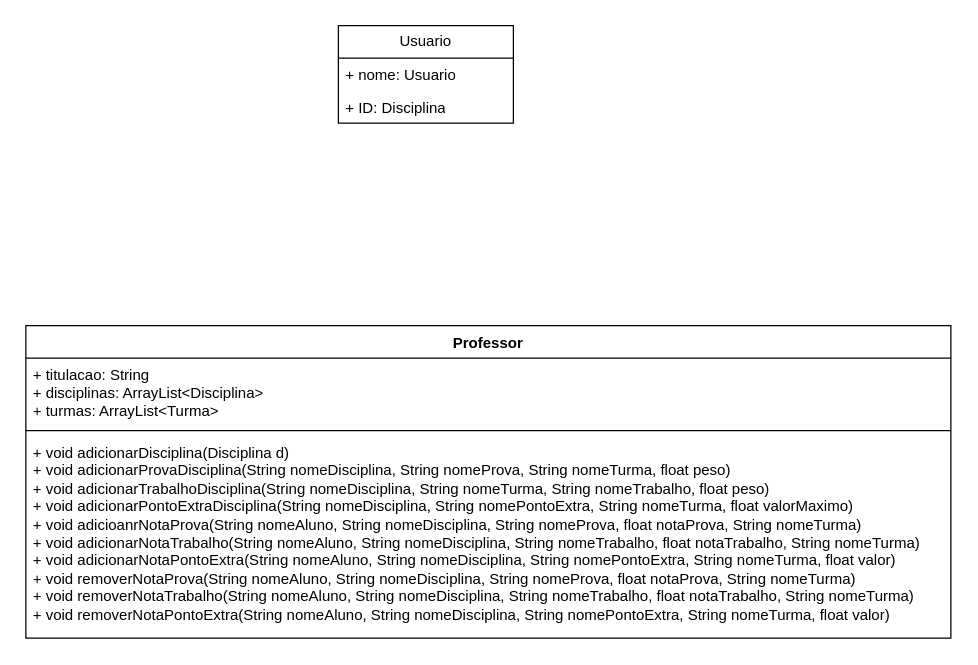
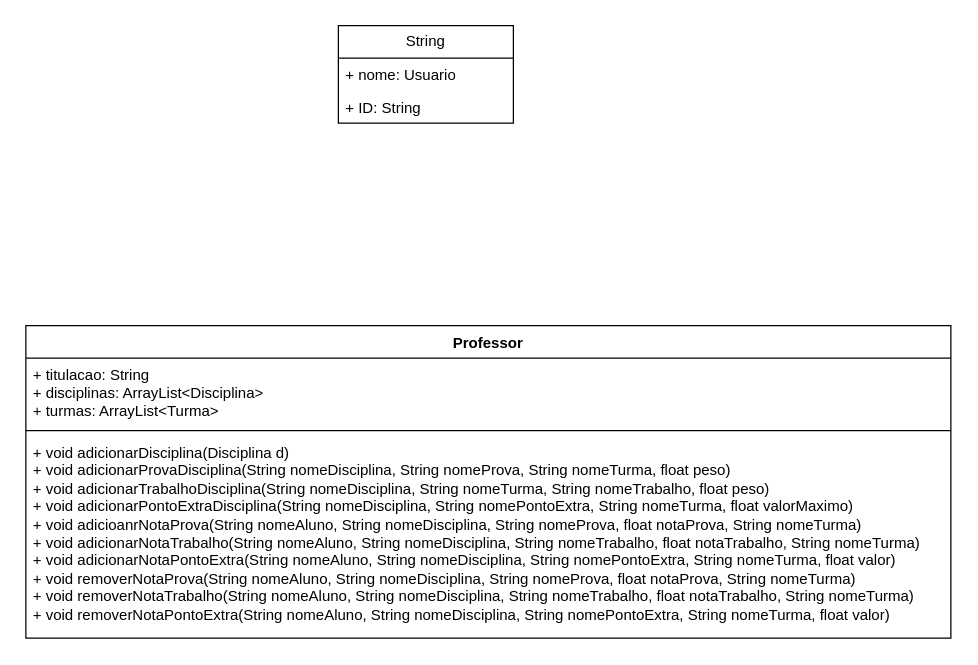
- <mxCell id="6" value="Usuario" style="swimlane;fontStyle=0;childLayout=stackLayout;horizontal=1;startSize=26;fillColor=none;horizontalStack=0;resizeParent=1;resizeParentMax=0;resizeLast=0;collapsible=1;marginBottom=0;whiteSpace=wrap;html=1;" parent="1" vertex="1"><mxGeometry x="270" y="20" width="140" height="78" as="geometry" /></mxCell>
+ <mxCell id="6" value="String" style="swimlane;fontStyle=0;childLayout=stackLayout;horizontal=1;startSize=26;fillColor=none;horizontalStack=0;resizeParent=1;resizeParentMax=0;resizeLast=0;collapsible=1;marginBottom=0;whiteSpace=wrap;html=1;" parent="1" vertex="1"><mxGeometry x="270" y="20" width="140" height="78" as="geometry" /></mxCell>
- <mxCell id="8" value="+ ID: Disciplina" style="text;strokeColor=none;fillColor=none;align=left;verticalAlign=top;spacingLeft=4;spacingRight=4;overflow=hidden;rotatable=0;points=[[0,0.5],[1,0.5]];portConstraint=eastwest;whiteSpace=wrap;html=1;" parent="6" vertex="1"><mxGeometry y="52" width="140" height="26" as="geometry" /></mxCell>
+ <mxCell id="8" value="+ ID: String" style="text;strokeColor=none;fillColor=none;align=left;verticalAlign=top;spacingLeft=4;spacingRight=4;overflow=hidden;rotatable=0;points=[[0,0.5],[1,0.5]];portConstraint=eastwest;whiteSpace=wrap;html=1;" parent="6" vertex="1"><mxGeometry y="52" width="140" height="26" as="geometry" /></mxCell>
